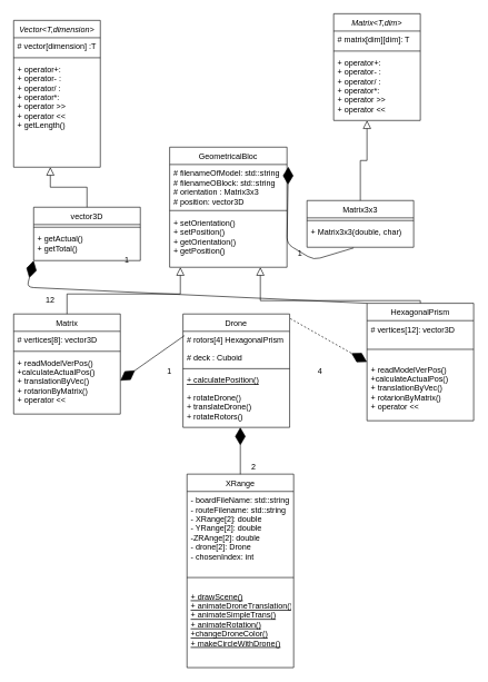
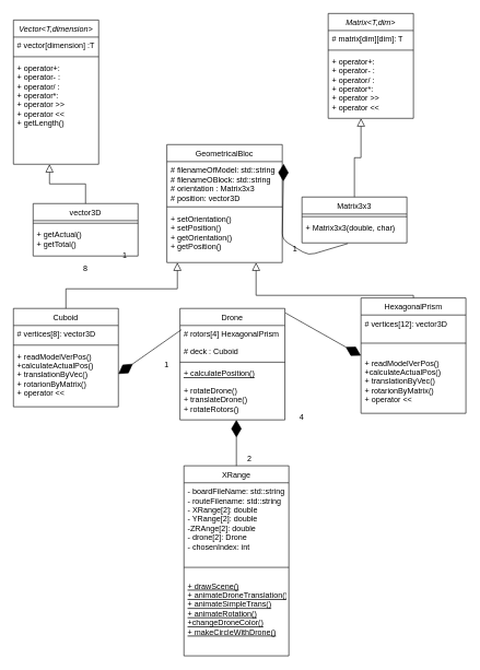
+ <mxCell id="50" value="8" style="text;html=1;strokeColor=none;fillColor=none;align=center;verticalAlign=middle;whiteSpace=wrap;rounded=0;" vertex="1" parent="1"><mxGeometry x="110" y="400" width="40" height="20" as="geometry" /></mxCell>
- <mxCell id="49" value="" style="endArrow=diamondThin;endFill=1;endSize=24;html=1;exitX=0;exitY=0;exitDx=0;exitDy=0;entryX=0;entryY=1;entryDx=0;entryDy=0;" edge="1" parent="1" source="8" target="21"><mxGeometry width="160" relative="1" as="geometry"><mxPoint x="470" y="460" as="sourcePoint" /><mxPoint x="510" y="380" as="targetPoint" /><Array as="points"><mxPoint x="40" y="430" /></Array></mxGeometry></mxCell>
- <mxCell id="51" value="12" style="text;html=1;strokeColor=none;fillColor=none;align=center;verticalAlign=middle;whiteSpace=wrap;rounded=0;" vertex="1" parent="1"><mxGeometry x="55" y="440" width="40" height="20" as="geometry" /></mxCell>
- <mxCell id="33" value="Matrix" style="swimlane;fontStyle=0;align=center;verticalAlign=top;childLayout=stackLayout;horizontal=1;startSize=26;horizontalStack=0;resizeParent=1;resizeLast=0;collapsible=1;marginBottom=0;rounded=0;shadow=0;strokeWidth=1;" vertex="1" parent="1"><mxGeometry x="20" y="470" width="160" height="150" as="geometry"><mxRectangle x="340" y="380" width="170" height="26" as="alternateBounds" /></mxGeometry></mxCell>
+ <mxCell id="33" value="Cuboid" style="swimlane;fontStyle=0;align=center;verticalAlign=top;childLayout=stackLayout;horizontal=1;startSize=26;horizontalStack=0;resizeParent=1;resizeLast=0;collapsible=1;marginBottom=0;rounded=0;shadow=0;strokeWidth=1;" vertex="1" parent="1"><mxGeometry x="20" y="470" width="160" height="150" as="geometry"><mxRectangle x="340" y="380" width="170" height="26" as="alternateBounds" /></mxGeometry></mxCell>
- <mxCell id="39" value="" style="endArrow=diamondThin;endFill=1;endSize=24;html=1;entryX=0;entryY=0.5;entryDx=0;entryDy=0;exitX=1.006;exitY=0.041;exitDx=0;exitDy=0;exitPerimeter=0;dashed=1;" edge="1" parent="1" source="2" target="8"><mxGeometry width="160" relative="1" as="geometry"><mxPoint x="446" y="594" as="sourcePoint" /><mxPoint x="260" y="530" as="targetPoint" /></mxGeometry></mxCell>
+ <mxCell id="39" value="" style="endArrow=diamondThin;endFill=1;endSize=24;html=1;entryX=0;entryY=0.5;entryDx=0;entryDy=0;exitX=1.006;exitY=0.041;exitDx=0;exitDy=0;exitPerimeter=0;" edge="1" parent="1" source="2" target="8"><mxGeometry width="160" relative="1" as="geometry"><mxPoint x="446" y="594" as="sourcePoint" /><mxPoint x="260" y="530" as="targetPoint" /></mxGeometry></mxCell>
- <mxCell id="45" value="4" style="text;html=1;strokeColor=none;fillColor=none;align=center;verticalAlign=middle;whiteSpace=wrap;rounded=0;" vertex="1" parent="1"><mxGeometry x="460" y="547" width="40" height="20" as="geometry" /></mxCell>
+ <mxCell id="45" value="4" style="text;html=1;strokeColor=none;fillColor=none;align=center;verticalAlign=middle;whiteSpace=wrap;rounded=0;" vertex="1" parent="1"><mxGeometry x="440" y="627" width="40" height="20" as="geometry" /></mxCell>
